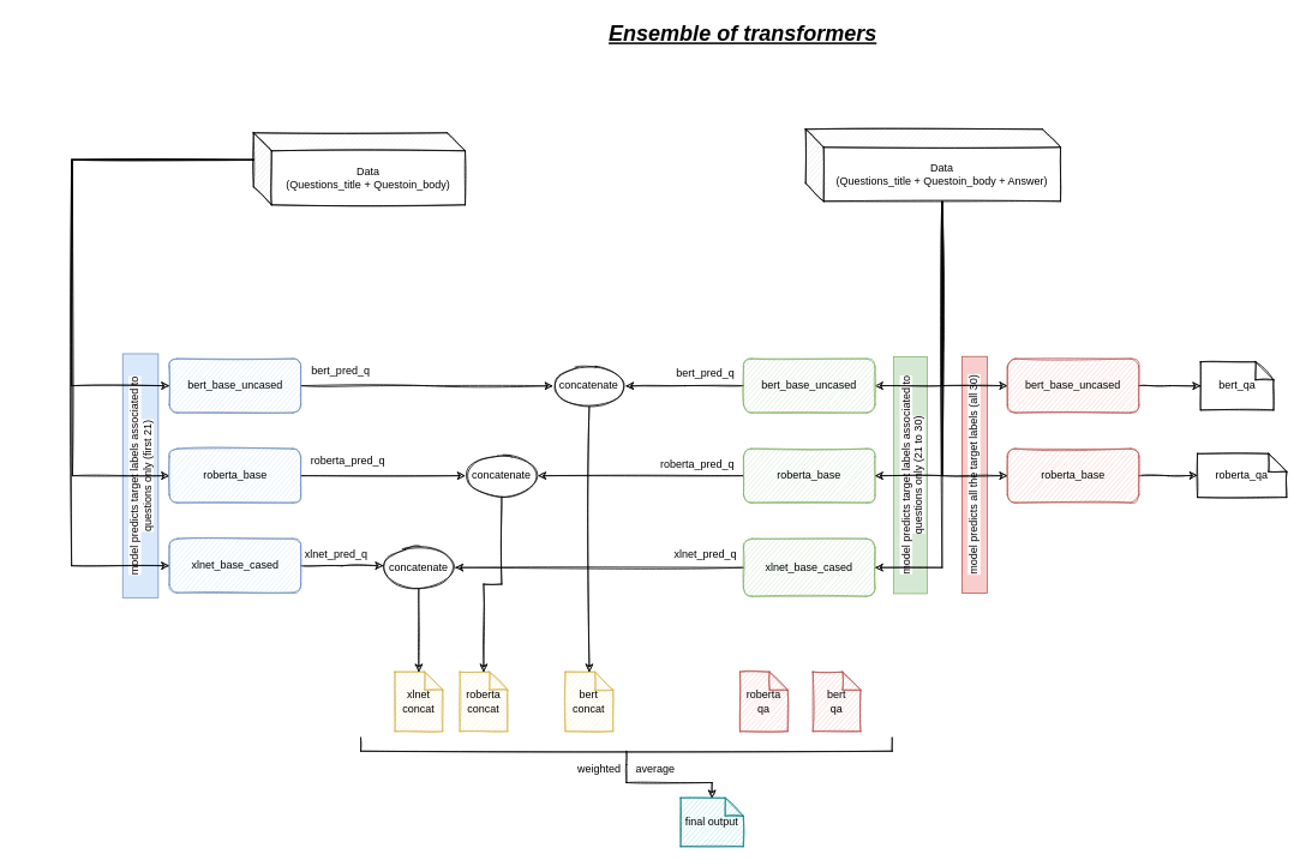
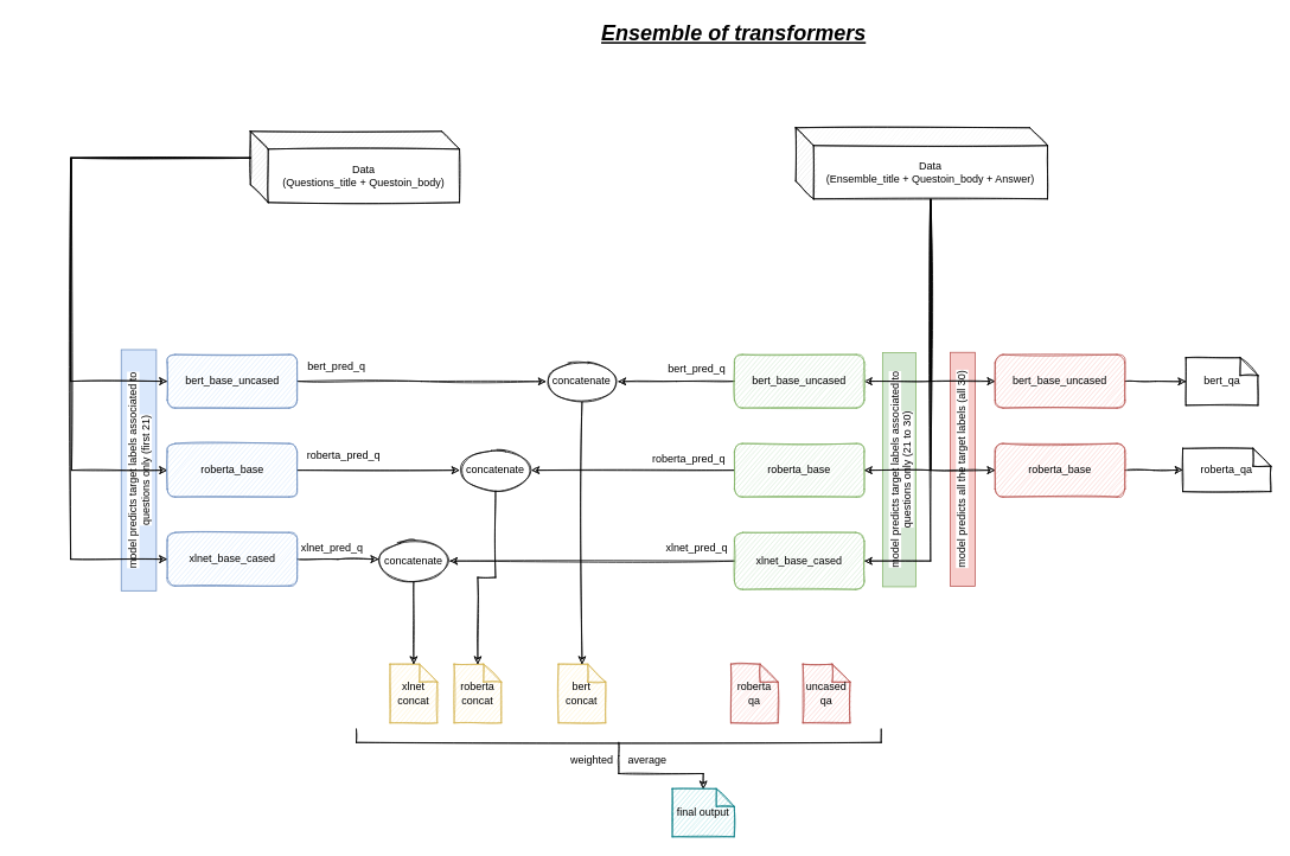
- <mxCell id="14" value="&lt;span&gt;Data&lt;br&gt;(Questions_title + Questoin_body + Answer)&lt;/span&gt;" style="shape=cube;whiteSpace=wrap;html=1;boundedLbl=1;backgroundOutline=1;darkOpacity=0.05;darkOpacity2=0.1;shadow=0;sketch=1;strokeWidth=1;" parent="1" vertex="1"><mxGeometry x="894" y="143" width="283" height="80" as="geometry" /></mxCell>
+ <mxCell id="14" value="&lt;span&gt;Data&lt;br&gt;(Ensemble_title + Questoin_body + Answer)&lt;/span&gt;" style="shape=cube;whiteSpace=wrap;html=1;boundedLbl=1;backgroundOutline=1;darkOpacity=0.05;darkOpacity2=0.1;shadow=0;sketch=1;strokeWidth=1;" parent="1" vertex="1"><mxGeometry x="894" y="143" width="283" height="80" as="geometry" /></mxCell>
- <mxCell id="49" value="bert&lt;br&gt;qa" style="shape=note;size=20;whiteSpace=wrap;html=1;fillColor=#f8cecc;strokeColor=#b85450;shadow=0;sketch=1;strokeWidth=1;" parent="1" vertex="1"><mxGeometry x="902" y="746" width="53" height="66" as="geometry" /></mxCell>
+ <mxCell id="49" value="uncased&lt;br&gt;qa" style="shape=note;size=20;whiteSpace=wrap;html=1;fillColor=#f8cecc;strokeColor=#b85450;shadow=0;sketch=1;strokeWidth=1;" parent="1" vertex="1"><mxGeometry x="902" y="746" width="53" height="66" as="geometry" /></mxCell>
